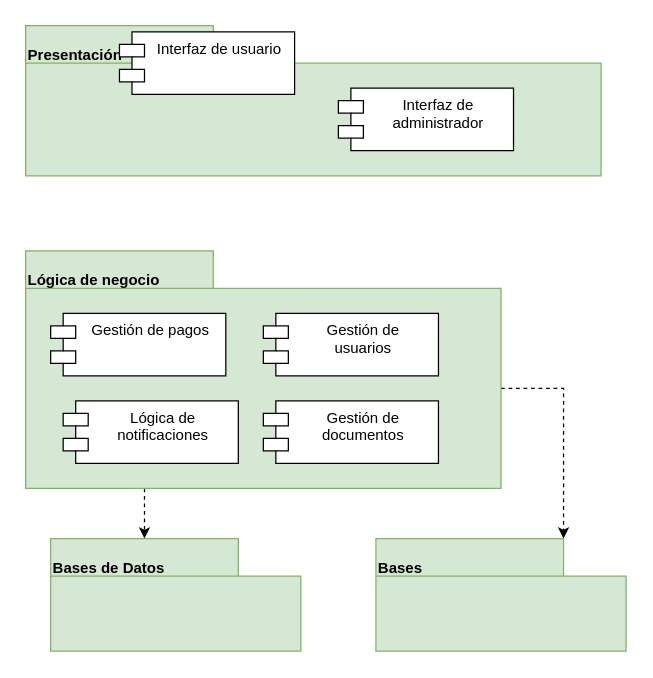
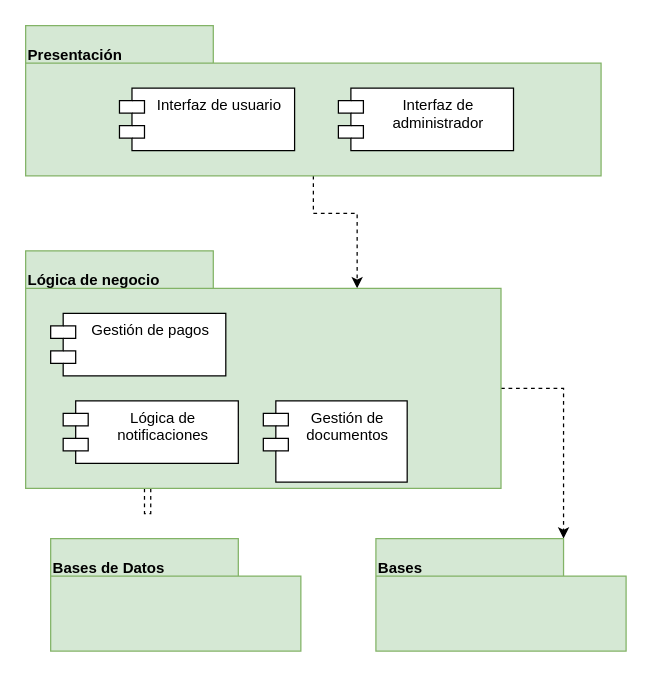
- <mxCell id="4" value="Interfaz de usuario" style="shape=module;align=left;spacingLeft=20;align=center;verticalAlign=top;" vertex="1" parent="1"><mxGeometry x="95" y="25" width="140" height="50" as="geometry" /></mxCell>
+ <mxCell id="4" value="Interfaz de usuario" style="shape=module;align=left;spacingLeft=20;align=center;verticalAlign=top;" vertex="1" parent="1"><mxGeometry x="95" y="70" width="140" height="50" as="geometry" /></mxCell>
+ <mxCell id="2" style="edgeStyle=orthogonalEdgeStyle;rounded=0;orthogonalLoop=1;jettySize=auto;html=1;entryX=0;entryY=0;entryDx=265;entryDy=30;entryPerimeter=0;dashed=1;endArrow=classic;endFill=1;" edge="1" parent="1" source="3" target="8"><mxGeometry relative="1" as="geometry" /></mxCell>
- <mxCell id="10" value="Gestión de &#10;usuarios" style="shape=module;align=left;spacingLeft=20;align=center;verticalAlign=top;" vertex="1" parent="1"><mxGeometry x="210" y="250" width="140" height="50" as="geometry" /></mxCell>
- <mxCell id="12" value="Gestión de &#10;documentos" style="shape=module;align=left;spacingLeft=20;align=center;verticalAlign=top;" vertex="1" parent="1"><mxGeometry x="210" y="320" width="140" height="50" as="geometry" /></mxCell>
+ <mxCell id="12" value="Gestión de &#10;documentos" style="shape=module;align=left;spacingLeft=20;align=center;verticalAlign=top;" vertex="1" parent="1"><mxGeometry x="210" y="320" width="115" height="65" as="geometry" /></mxCell>
- <mxCell id="6" style="edgeStyle=orthogonalEdgeStyle;rounded=0;orthogonalLoop=1;jettySize=auto;html=1;exitX=0.25;exitY=1;exitDx=0;exitDy=0;exitPerimeter=0;entryX=0;entryY=0;entryDx=75;entryDy=0;entryPerimeter=0;dashed=1;endArrow=classic;endFill=1;" edge="1" parent="1" source="8" target="13"><mxGeometry relative="1" as="geometry" /></mxCell>
+ <mxCell id="6" style="edgeStyle=orthogonalEdgeStyle;rounded=0;orthogonalLoop=1;jettySize=auto;html=1;exitX=0.25;exitY=1;exitDx=0;exitDy=0;exitPerimeter=0;dashed=1;endArrow=classic;endFill=1;" edge="1" parent="1" source="8" target="11"><mxGeometry relative="1" as="geometry" /></mxCell>
